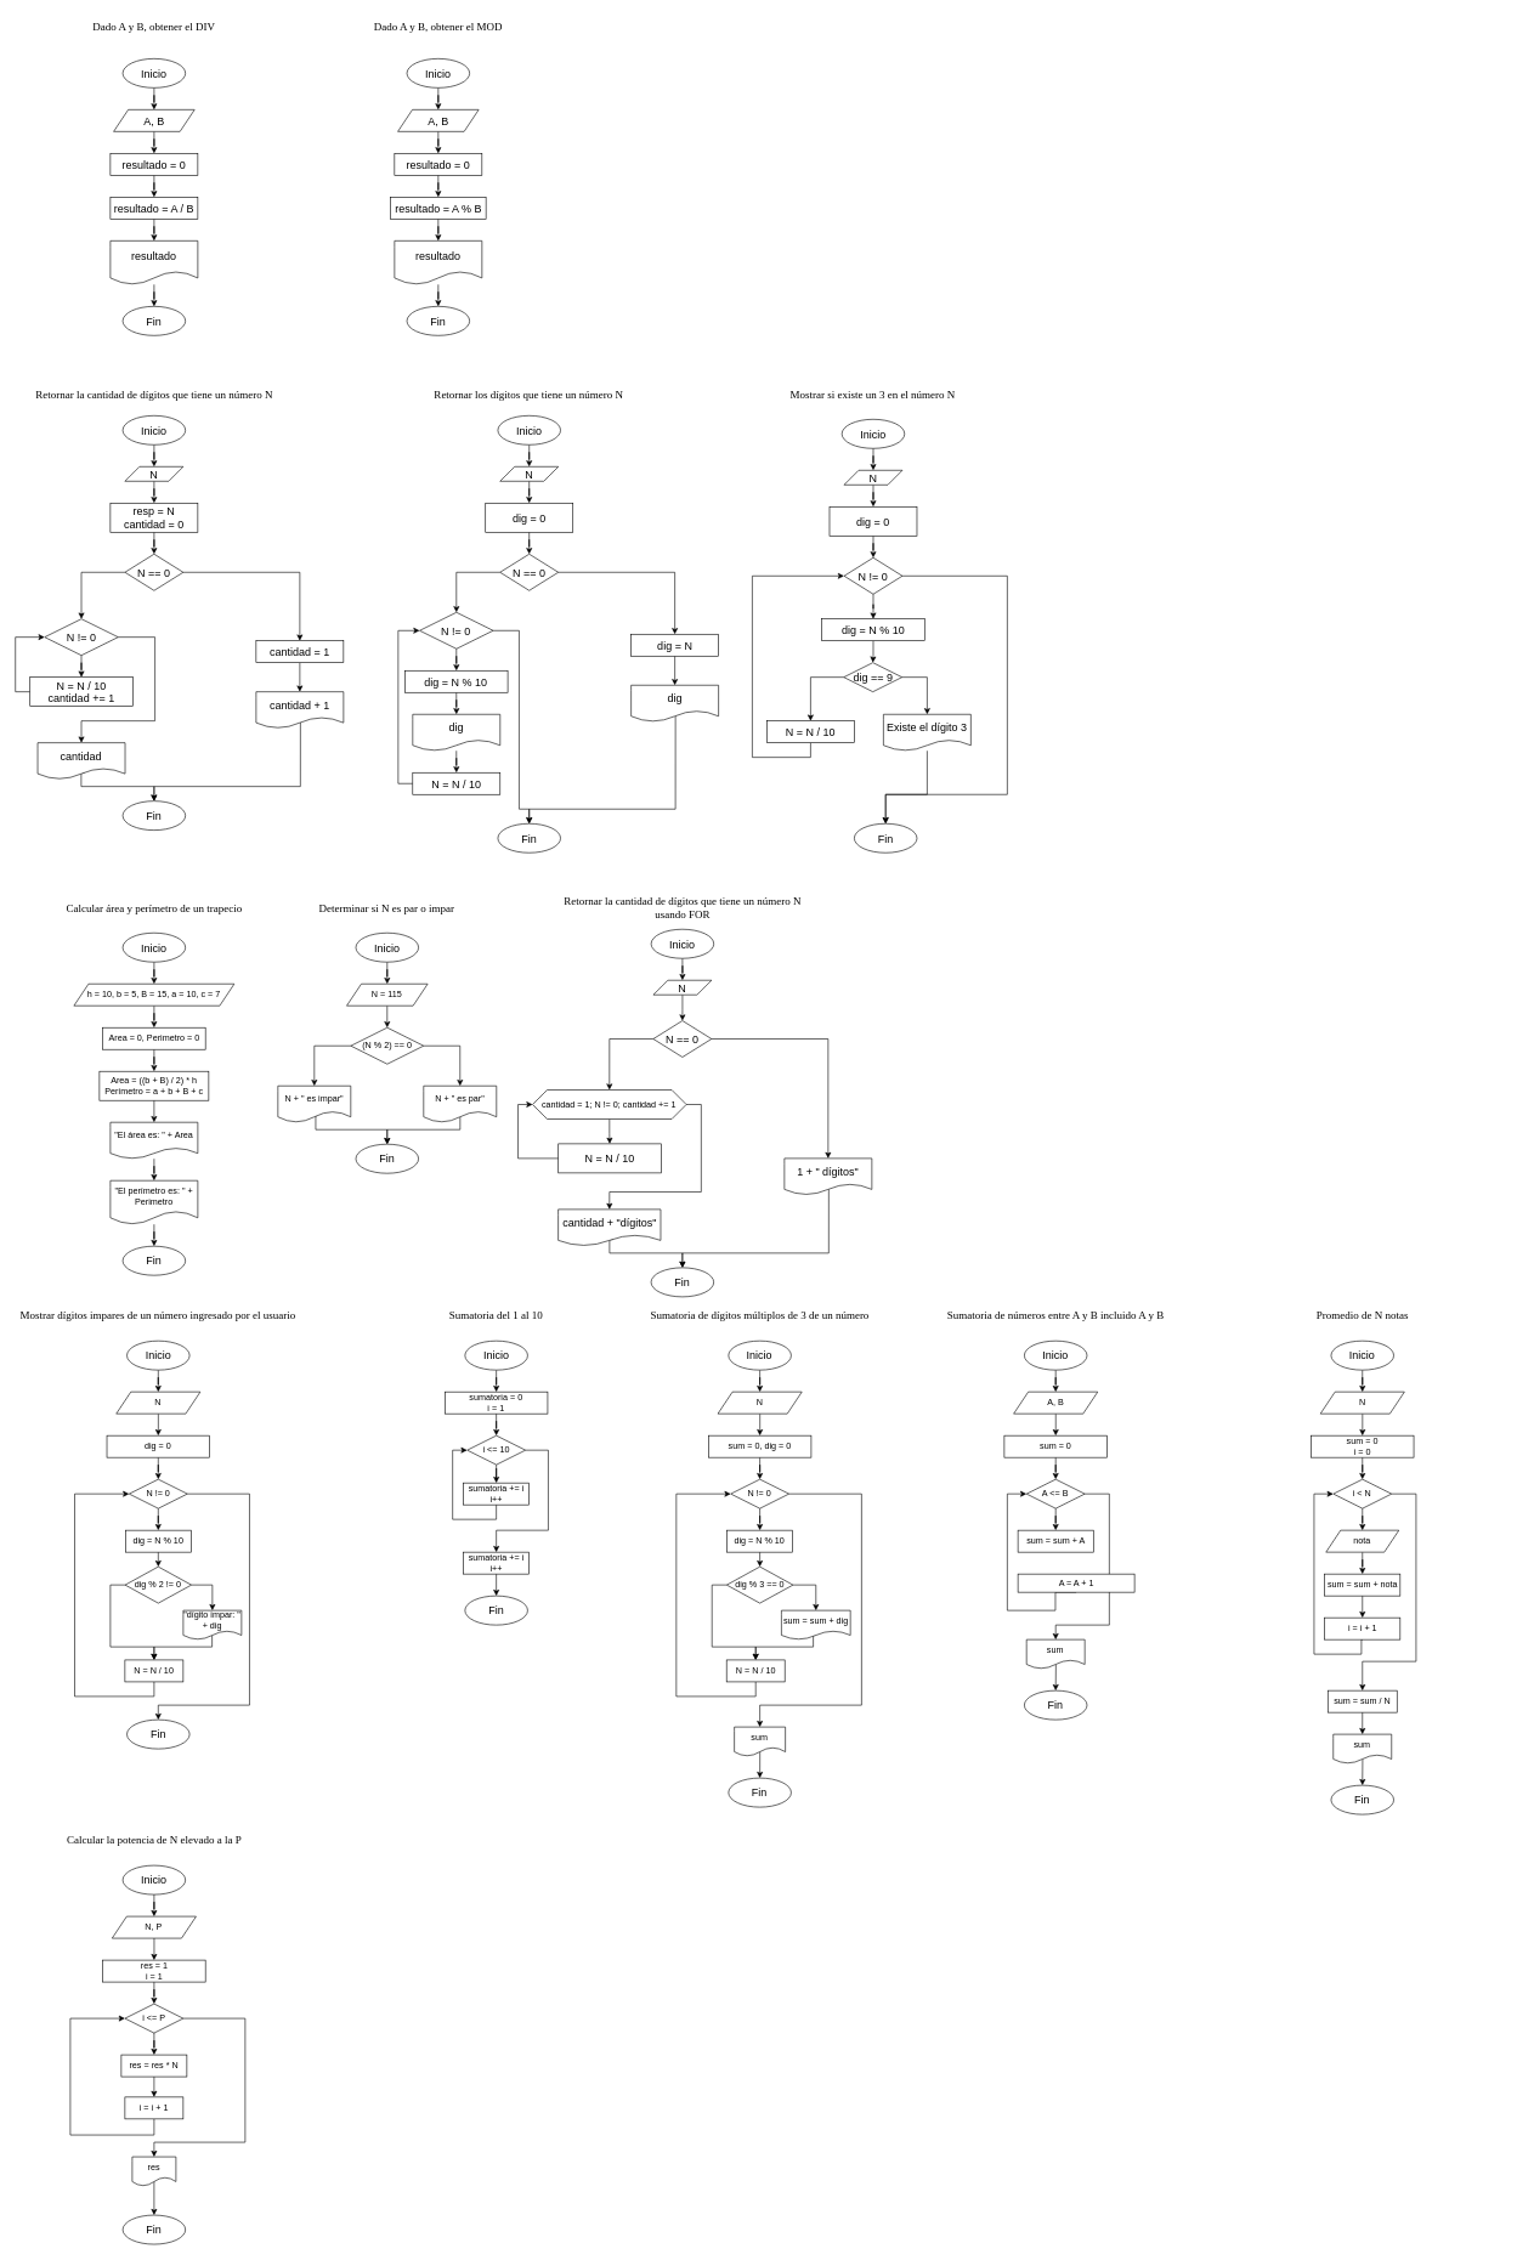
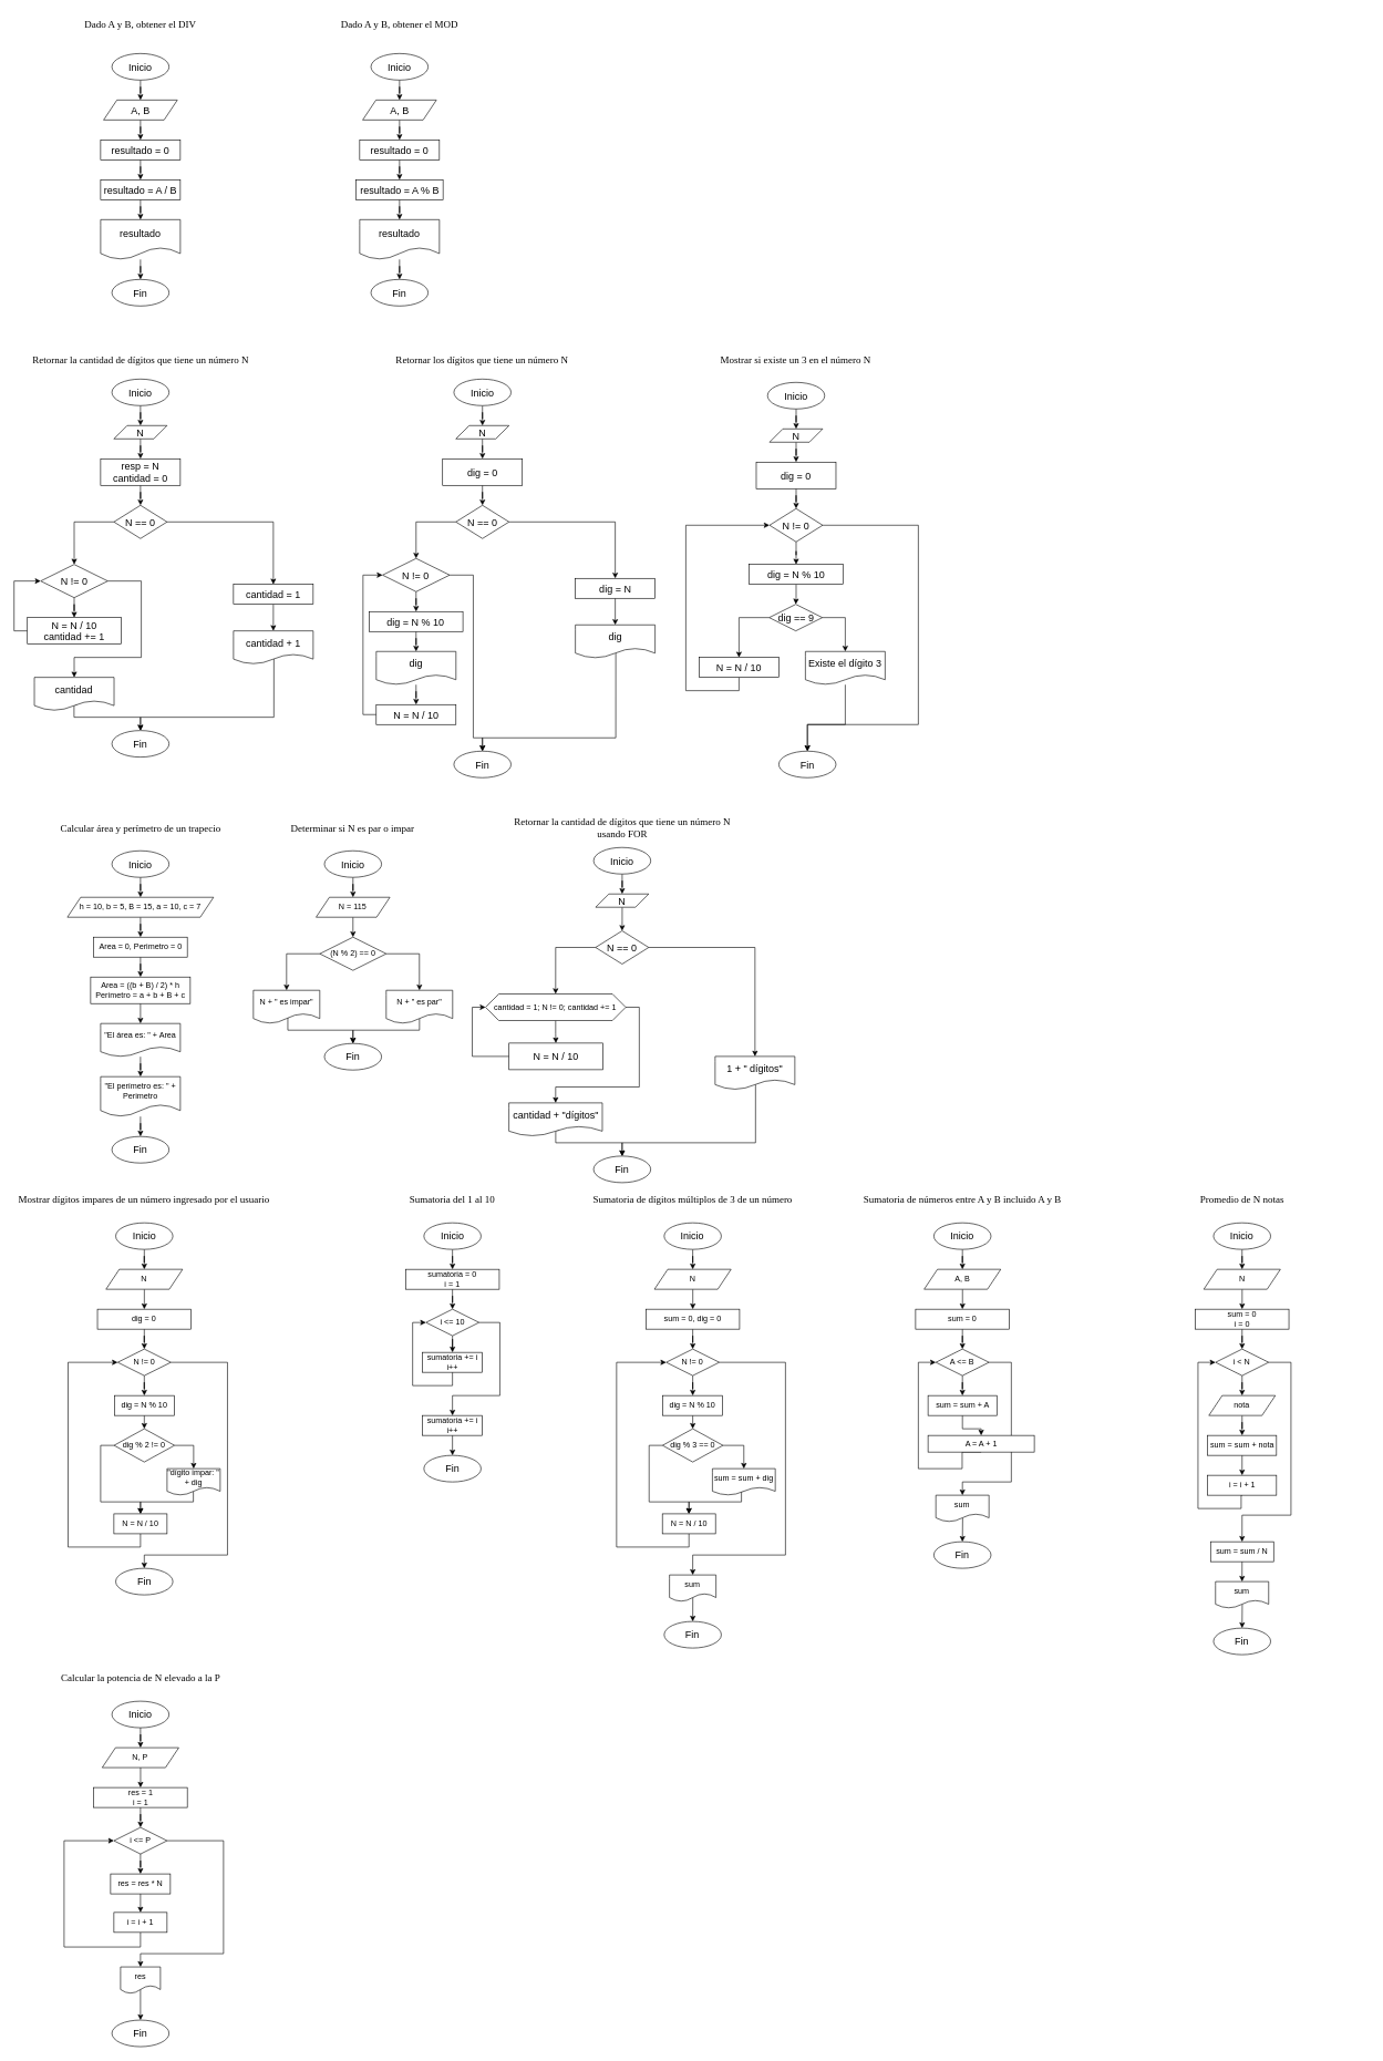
+ <mxCell id="202" style="edgeStyle=orthogonalEdgeStyle;rounded=0;orthogonalLoop=1;jettySize=auto;html=1;entryX=0.5;entryY=0;entryDx=0;entryDy=0;" parent="1" source="203" target="205" edge="1"><mxGeometry relative="1" as="geometry" /></mxCell>
